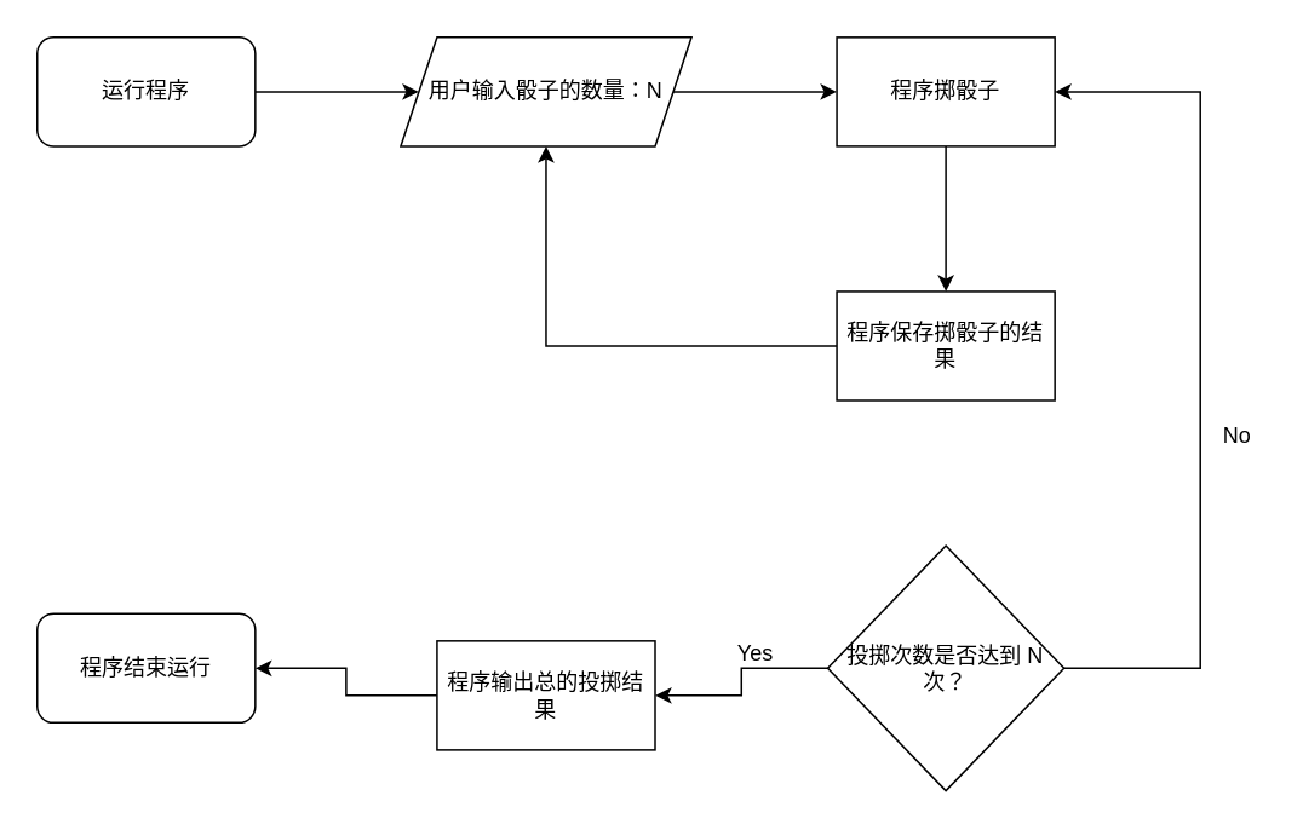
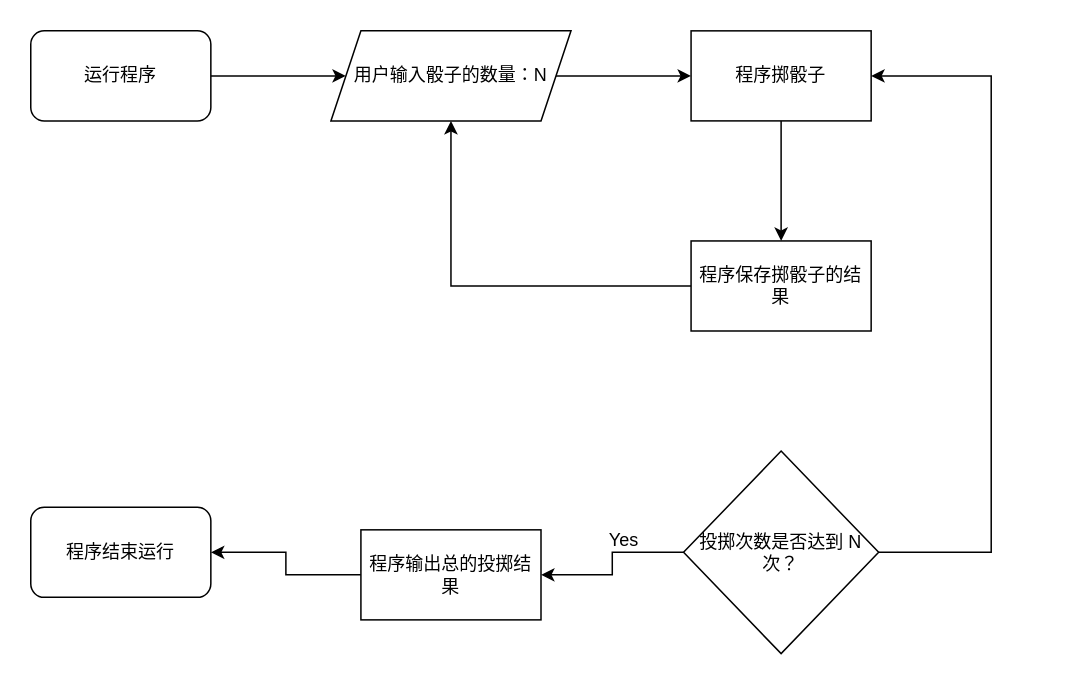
- <mxCell id="17" value="No" style="text;html=1;align=center;verticalAlign=middle;resizable=0;points=[];autosize=1;strokeColor=none;fillColor=none;" vertex="1" parent="1"><mxGeometry x="665" y="230" width="30" height="20" as="geometry" /></mxCell>
